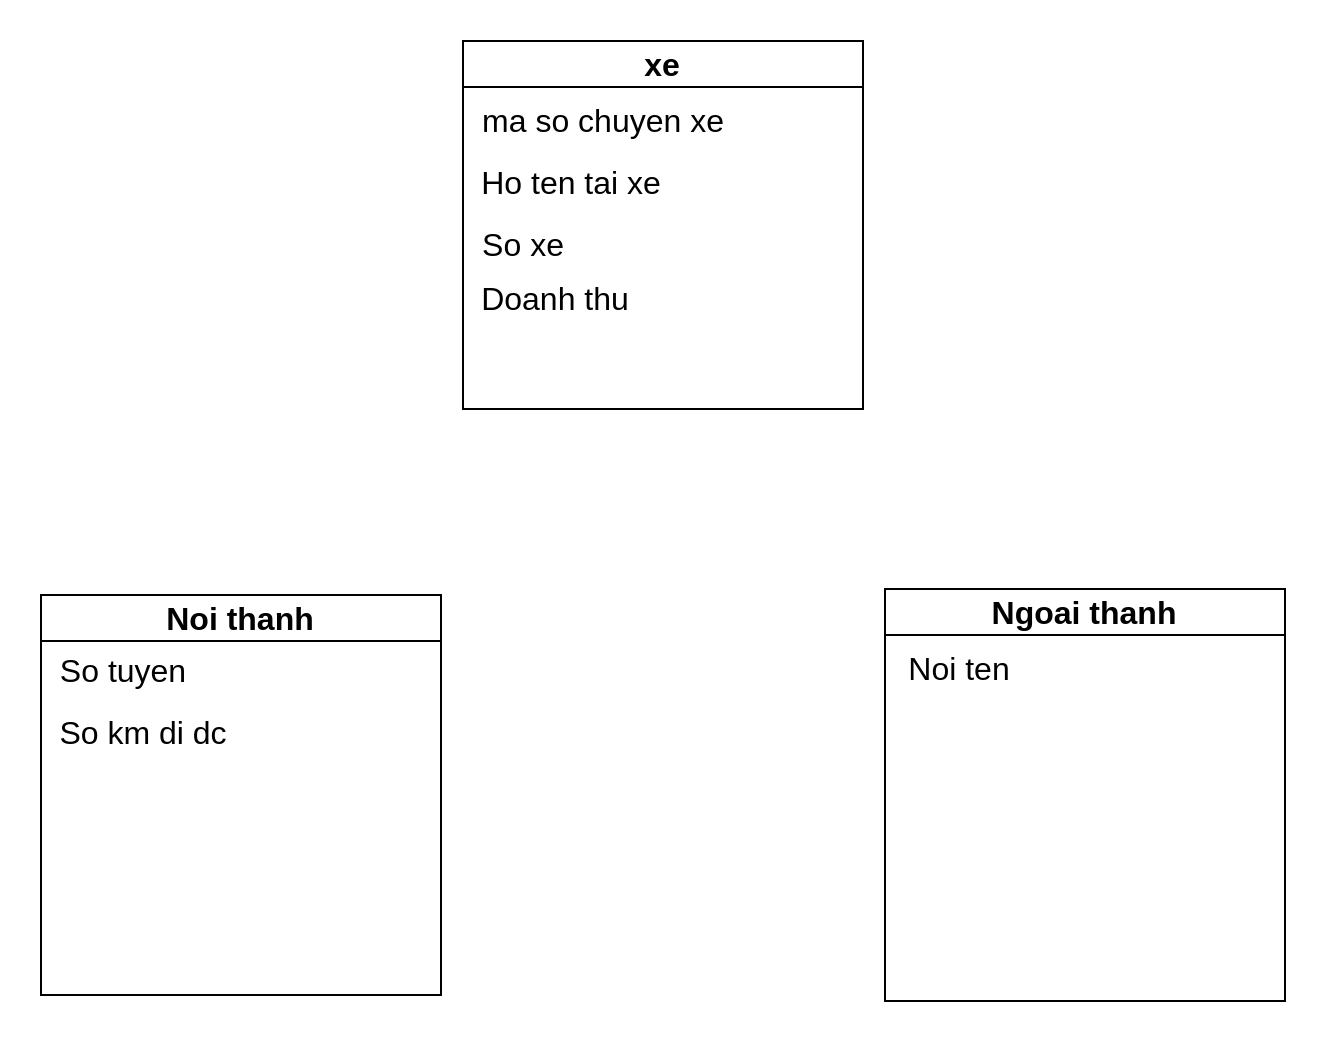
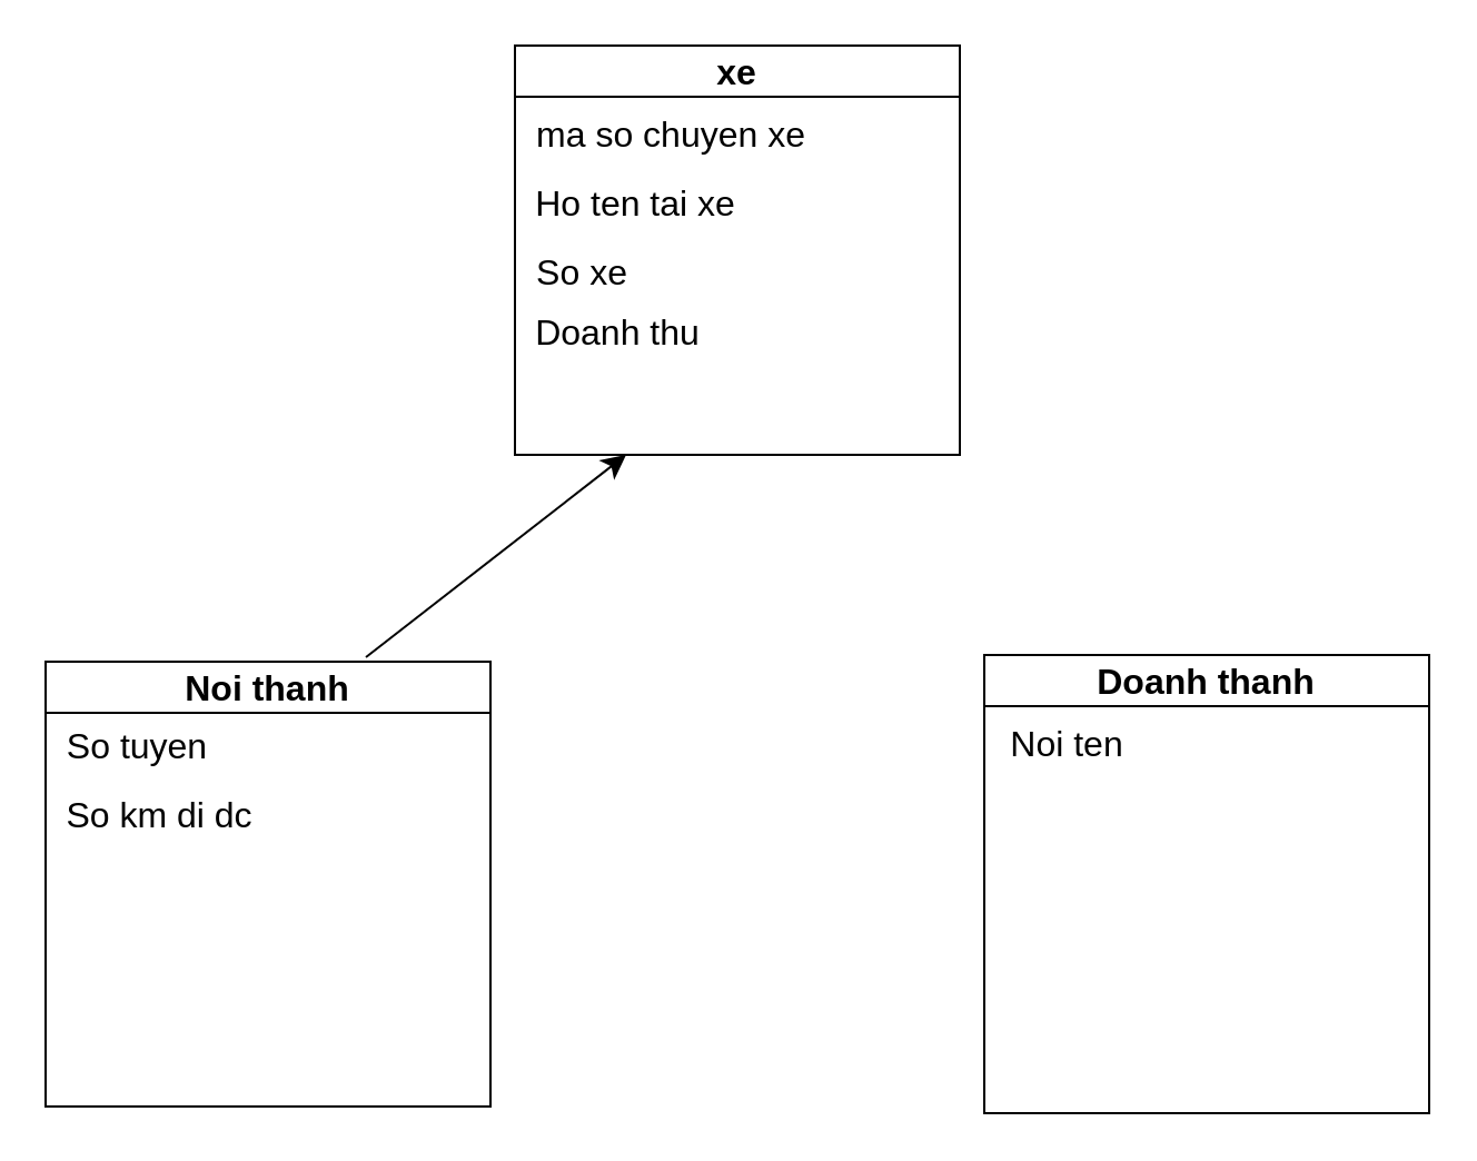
+ <mxCell id="10" value="" style="endArrow=classic;html=1;rounded=0;fontSize=12;startSize=8;endSize=8;curved=1;exitX=0.72;exitY=-0.01;exitDx=0;exitDy=0;exitPerimeter=0;entryX=0.25;entryY=1;entryDx=0;entryDy=0;" edge="1" parent="1" source="7" target="2"><mxGeometry width="50" height="50" relative="1" as="geometry"><mxPoint x="85" y="260" as="sourcePoint" /><mxPoint x="274" y="210" as="targetPoint" /></mxGeometry></mxCell>
- <mxCell id="11" value="Ngoai thanh" style="swimlane;whiteSpace=wrap;html=1;fontSize=16;" vertex="1" parent="1"><mxGeometry x="442" y="294" width="200" height="206" as="geometry" /></mxCell>
+ <mxCell id="11" value="Doanh thanh" style="swimlane;whiteSpace=wrap;html=1;fontSize=16;" vertex="1" parent="1"><mxGeometry x="442" y="294" width="200" height="206" as="geometry" /></mxCell>
